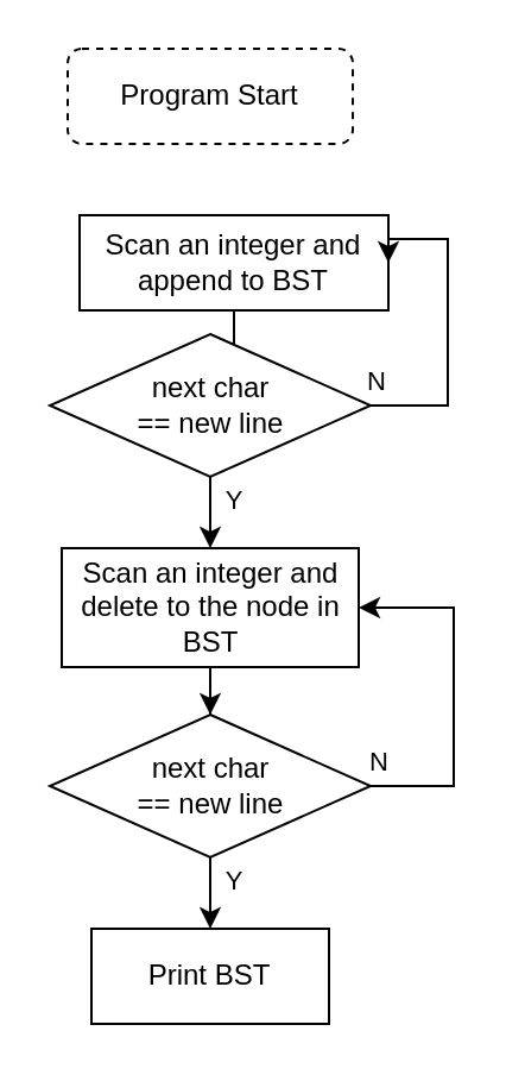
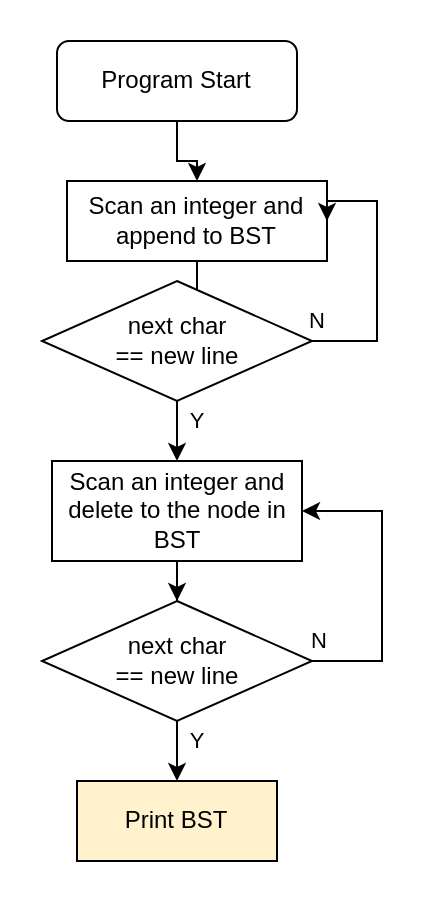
- <mxCell id="3" value="Program Start" style="rounded=1;whiteSpace=wrap;html=1;dashed=1;" vertex="1" parent="1"><mxGeometry x="28" y="20" width="120" height="40" as="geometry" /></mxCell>
+ <mxCell id="3" value="Program Start" style="rounded=1;whiteSpace=wrap;html=1;" vertex="1" parent="1"><mxGeometry x="28" y="20" width="120" height="40" as="geometry" /></mxCell>
+ <mxCell id="2" value="" style="edgeStyle=orthogonalEdgeStyle;rounded=0;orthogonalLoop=1;jettySize=auto;html=1;" edge="1" parent="1" source="3" target="5"><mxGeometry relative="1" as="geometry" /></mxCell>
- <mxCell id="6" value="Print BST" style="rounded=0;whiteSpace=wrap;html=1;" vertex="1" parent="1"><mxGeometry x="38" y="390" width="100" height="40" as="geometry" /></mxCell>
+ <mxCell id="6" value="Print BST" style="rounded=0;whiteSpace=wrap;html=1;fillColor=#fff2cc;" vertex="1" parent="1"><mxGeometry x="38" y="390" width="100" height="40" as="geometry" /></mxCell>
